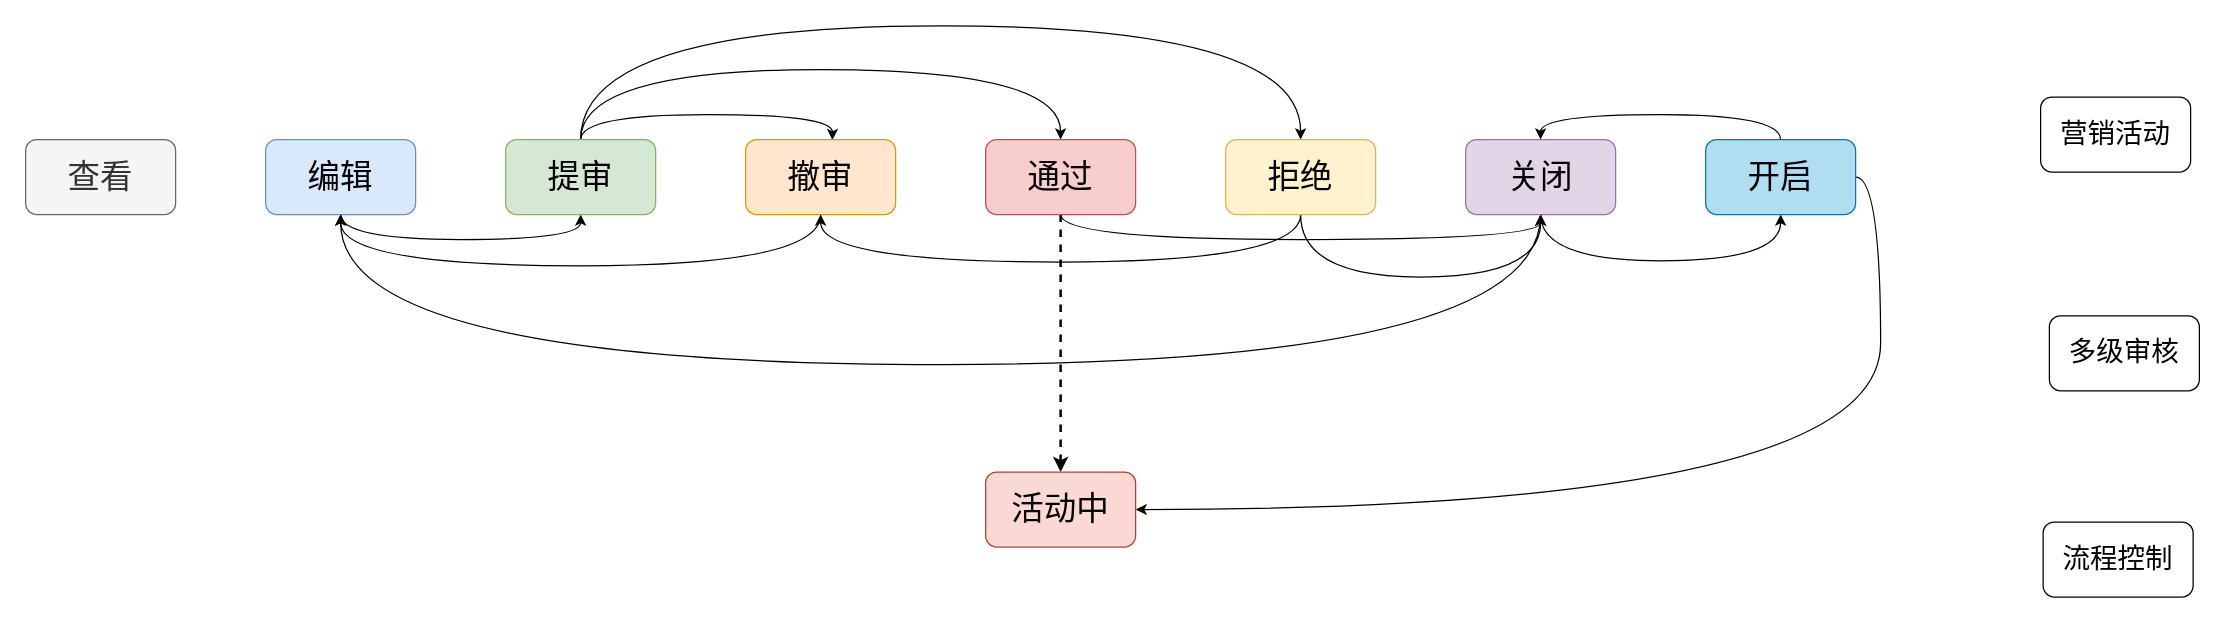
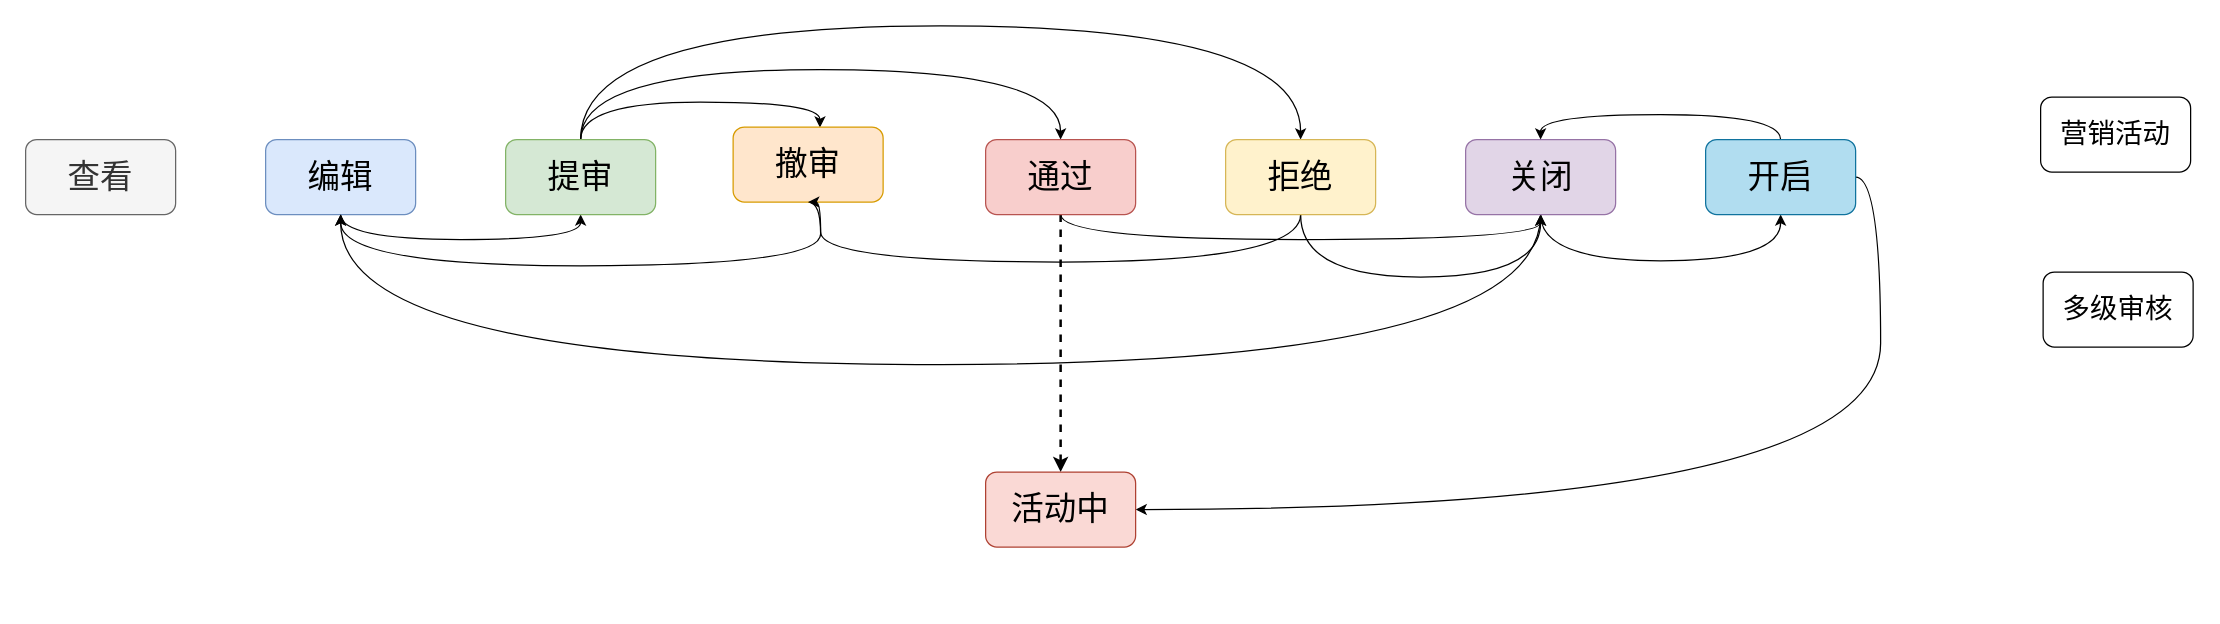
- <mxCell id="10" value="撤审" style="rounded=1;whiteSpace=wrap;html=1;fontSize=26;fillColor=#ffe6cc;strokeColor=#d79b00;" vertex="1" parent="1"><mxGeometry x="596" y="111" width="120" height="60" as="geometry" /></mxCell>
+ <mxCell id="10" value="撤审" style="rounded=1;whiteSpace=wrap;html=1;fontSize=26;fillColor=#ffe6cc;strokeColor=#d79b00;" vertex="1" parent="1"><mxGeometry x="586" y="101" width="120" height="60" as="geometry" /></mxCell>
- <mxCell id="25" value="多级审核" style="rounded=1;whiteSpace=wrap;html=1;fontSize=22;" vertex="1" parent="1"><mxGeometry x="1639" y="252" width="120" height="60" as="geometry" /></mxCell>
+ <mxCell id="25" value="多级审核" style="rounded=1;whiteSpace=wrap;html=1;fontSize=22;" vertex="1" parent="1"><mxGeometry x="1634" y="217" width="120" height="60" as="geometry" /></mxCell>
- <mxCell id="26" value="流程控制" style="rounded=1;whiteSpace=wrap;html=1;fontSize=22;" vertex="1" parent="1"><mxGeometry x="1634" y="417" width="120" height="60" as="geometry" /></mxCell>
